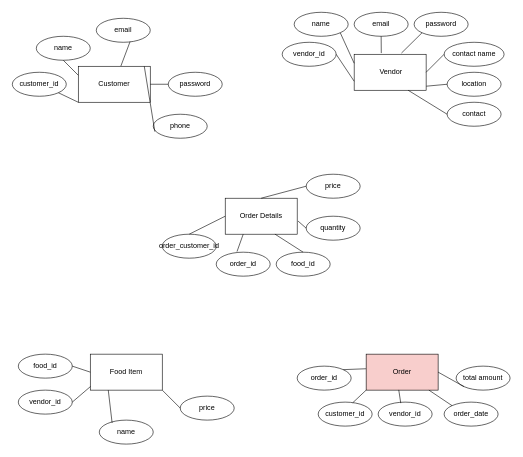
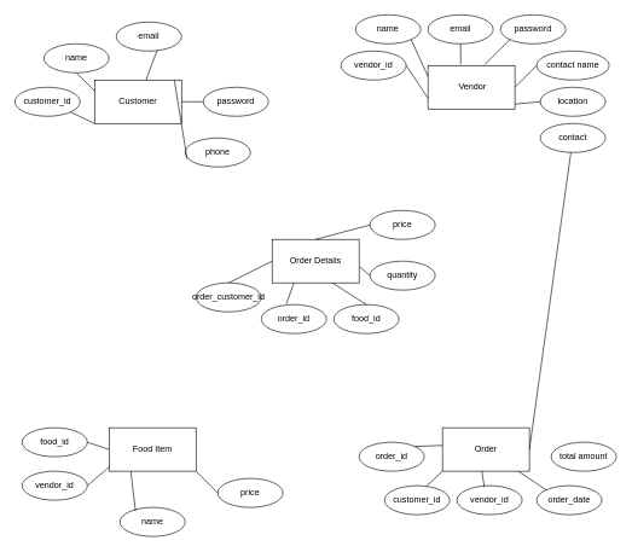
- <mxCell id="20" value="" style="endArrow=none;html=1;rounded=0;entryX=0;entryY=0.5;entryDx=0;entryDy=0;exitX=0.75;exitY=1;exitDx=0;exitDy=0;" edge="1" parent="1" source="3" target="13"><mxGeometry width="50" height="50" relative="1" as="geometry"><mxPoint x="620" y="150" as="sourcePoint" /><mxPoint x="660" y="185" as="targetPoint" /></mxGeometry></mxCell>
- <mxCell id="5" value="Order" style="rounded=0;whiteSpace=wrap;html=1;fillColor=#f8cecc;" vertex="1" parent="1"><mxGeometry x="610" y="590" width="120" height="60" as="geometry" /></mxCell>
+ <mxCell id="5" value="Order" style="rounded=0;whiteSpace=wrap;html=1;" vertex="1" parent="1"><mxGeometry x="610" y="590" width="120" height="60" as="geometry" /></mxCell>
- <mxCell id="38" value="" style="endArrow=none;html=1;rounded=0;exitX=1;exitY=0.5;exitDx=0;exitDy=0;entryX=0;entryY=1;entryDx=0;entryDy=0;" edge="1" parent="1" source="5" target="33"><mxGeometry width="50" height="50" relative="1" as="geometry"><mxPoint x="320" y="700" as="sourcePoint" /><mxPoint x="350" y="730" as="targetPoint" /></mxGeometry></mxCell>
+ <mxCell id="38" value="" style="endArrow=none;html=1;rounded=0;exitX=1;exitY=0.5;exitDx=0;exitDy=0;" edge="1" parent="1" source="5" target="13"><mxGeometry width="50" height="50" relative="1" as="geometry"><mxPoint x="320" y="700" as="sourcePoint" /><mxPoint x="350" y="730" as="targetPoint" /></mxGeometry></mxCell>
